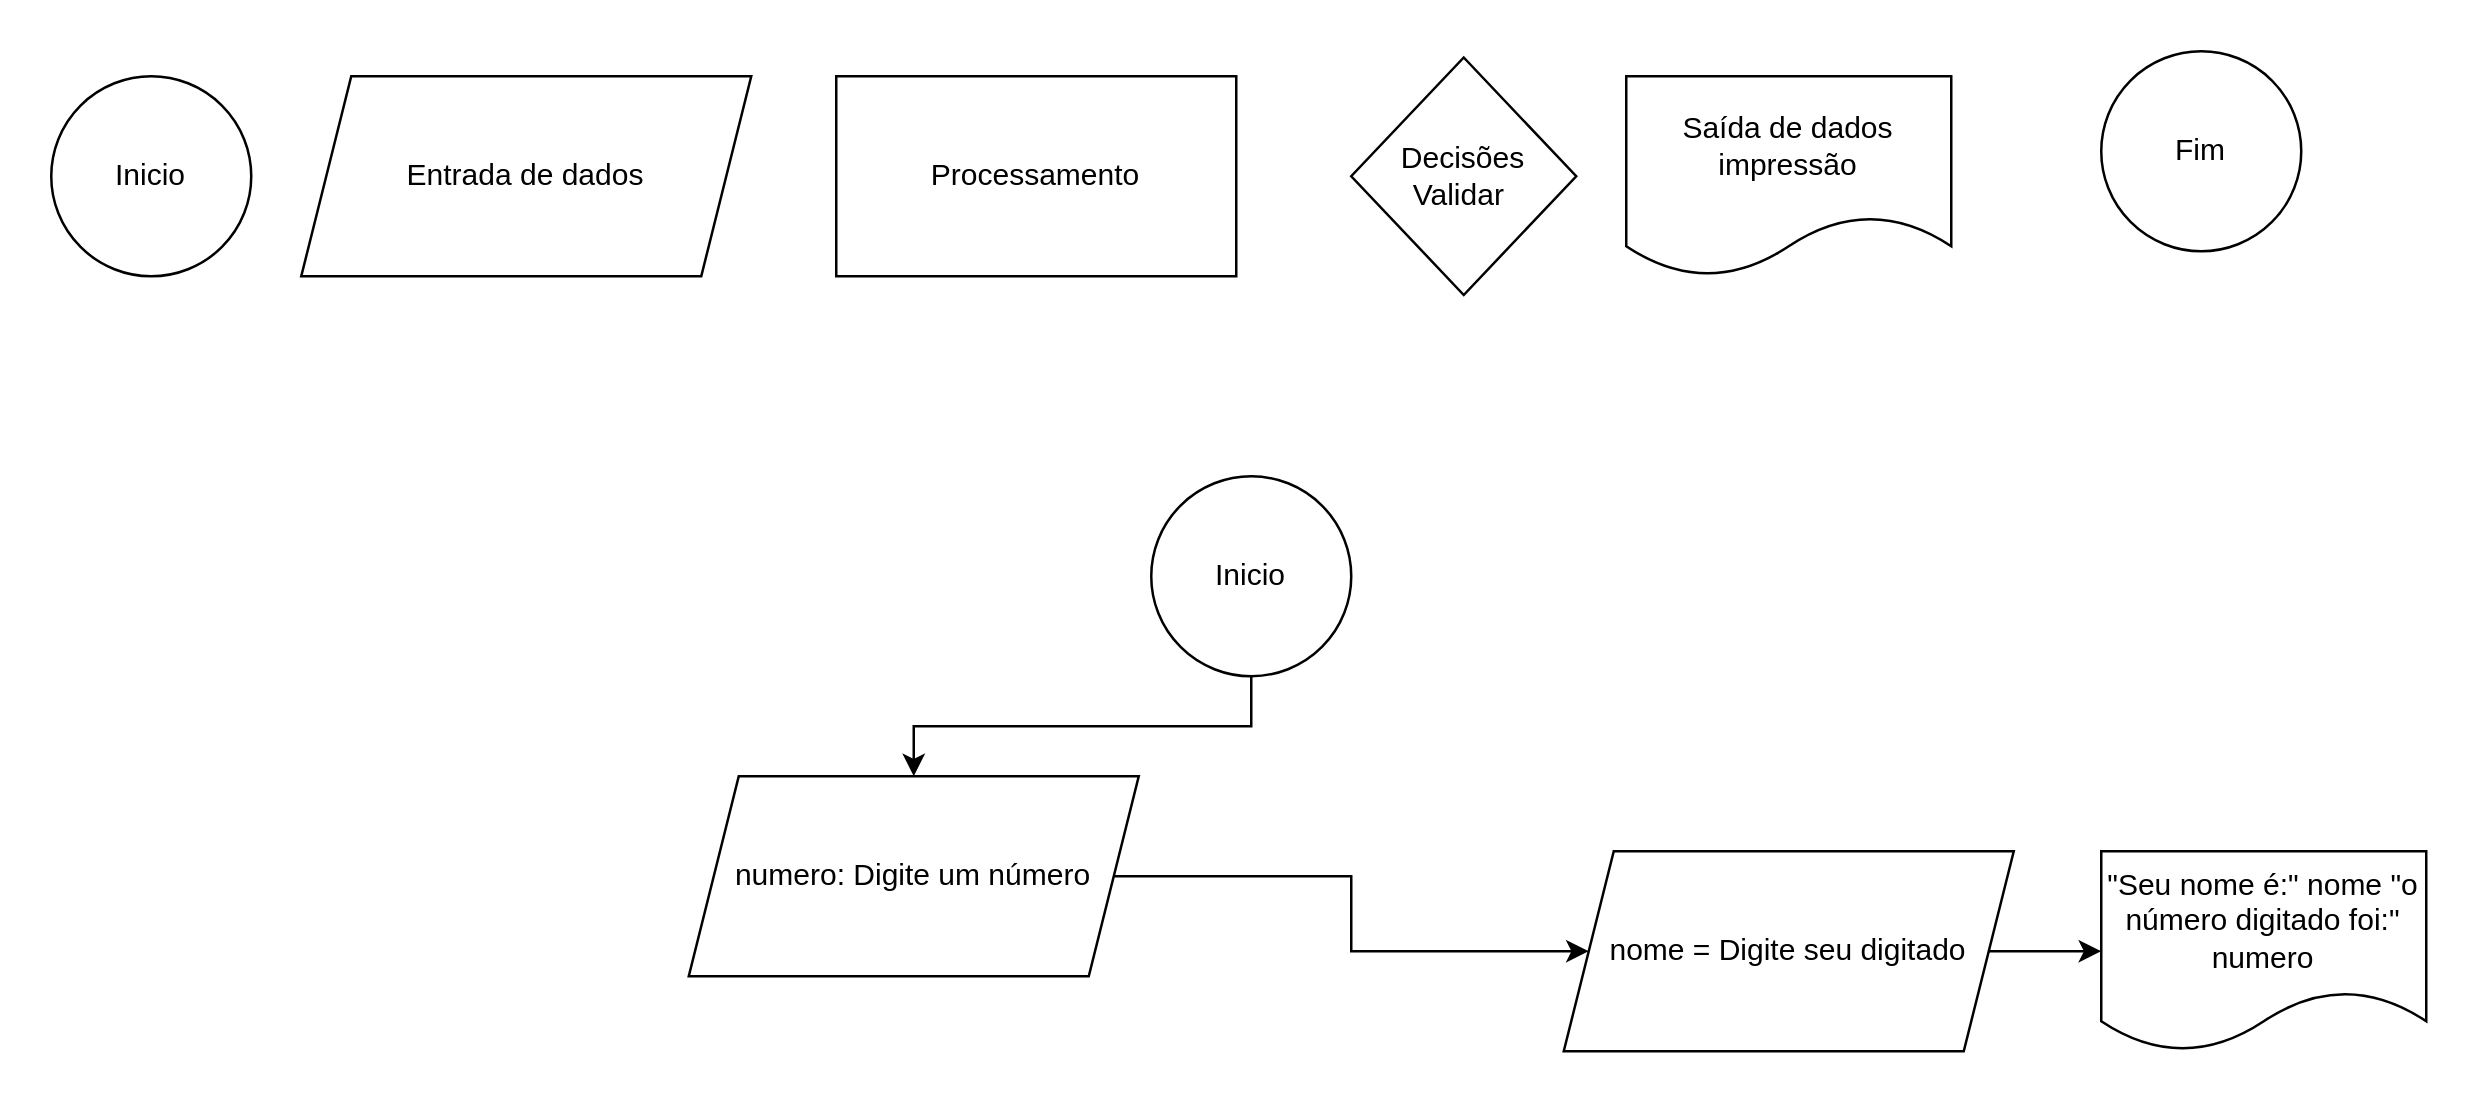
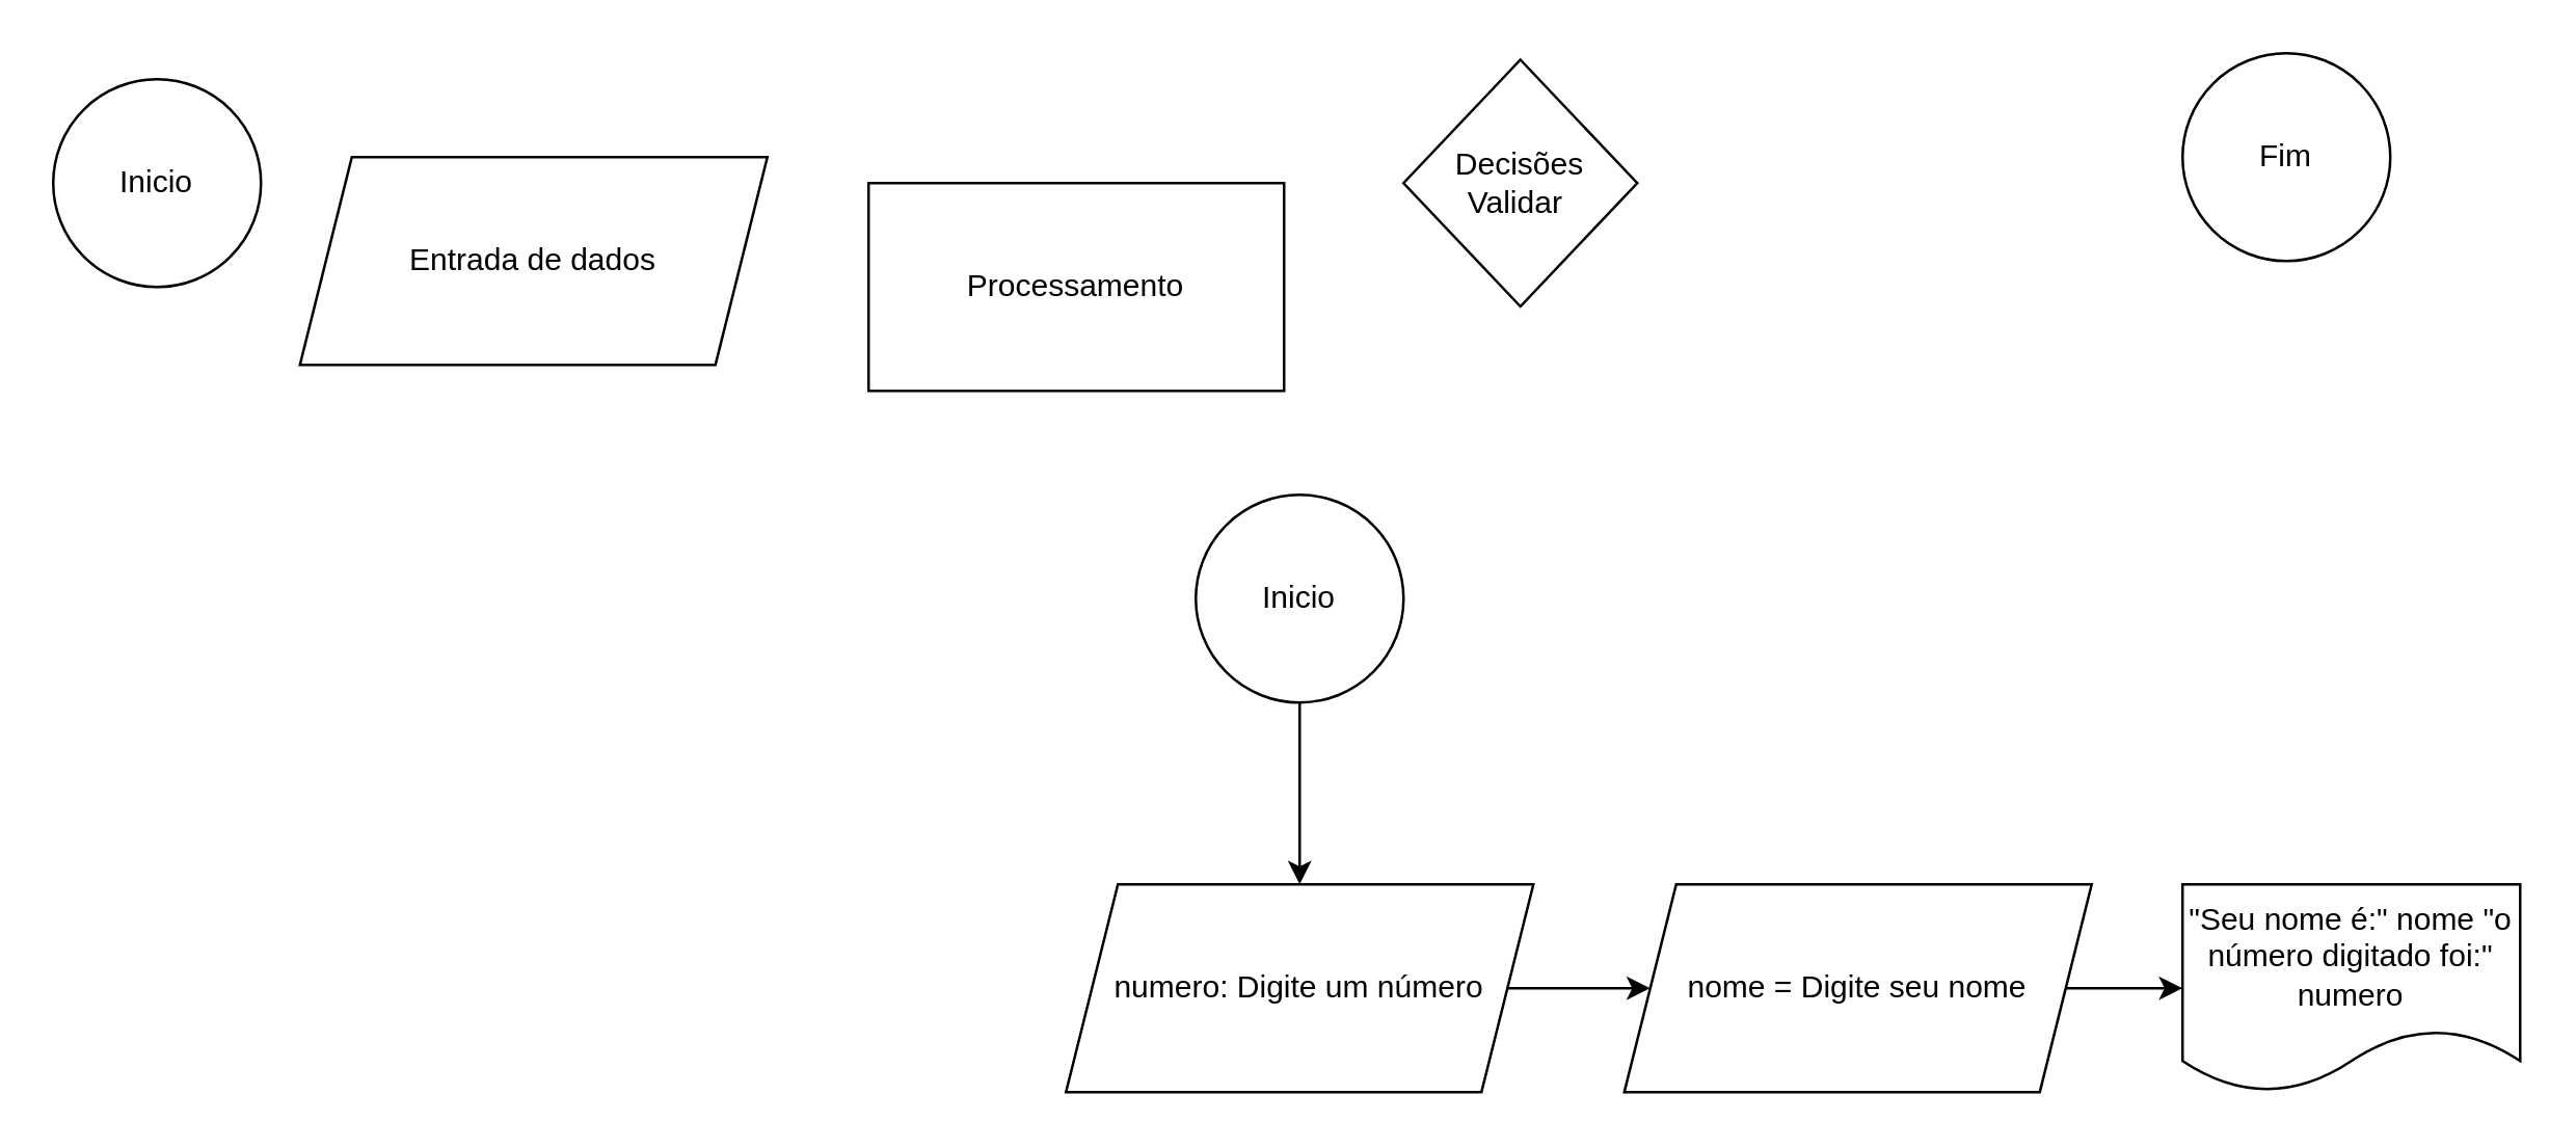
- <mxCell id="4" value="Entrada de dados" style="shape=parallelogram;perimeter=parallelogramPerimeter;whiteSpace=wrap;html=1;fixedSize=1;" parent="1" vertex="1"><mxGeometry x="120" y="30" width="180" height="80" as="geometry" /></mxCell>
+ <mxCell id="4" value="Entrada de dados" style="shape=parallelogram;perimeter=parallelogramPerimeter;whiteSpace=wrap;html=1;fixedSize=1;" parent="1" vertex="1"><mxGeometry x="115" y="60" width="180" height="80" as="geometry" /></mxCell>
- <mxCell id="5" value="Processamento" style="rounded=0;whiteSpace=wrap;html=1;" parent="1" vertex="1"><mxGeometry x="334" y="30" width="160" height="80" as="geometry" /></mxCell>
+ <mxCell id="5" value="Processamento" style="rounded=0;whiteSpace=wrap;html=1;" parent="1" vertex="1"><mxGeometry x="334" y="70" width="160" height="80" as="geometry" /></mxCell>
- <mxCell id="7" value="Saída de dados impressão" style="shape=document;whiteSpace=wrap;html=1;boundedLbl=1;" vertex="1" parent="1"><mxGeometry x="650" y="30" width="130" height="80" as="geometry" /></mxCell>
- <mxCell id="11" value="numero: Digite um número" style="shape=parallelogram;perimeter=parallelogramPerimeter;whiteSpace=wrap;html=1;fixedSize=1;" vertex="1" parent="1"><mxGeometry x="275" y="310" width="180" height="80" as="geometry" /></mxCell>
+ <mxCell id="11" value="numero: Digite um número" style="shape=parallelogram;perimeter=parallelogramPerimeter;whiteSpace=wrap;html=1;fixedSize=1;" vertex="1" parent="1"><mxGeometry x="410" y="340" width="180" height="80" as="geometry" /></mxCell>
- <mxCell id="13" value="nome = Digite seu digitado" style="shape=parallelogram;perimeter=parallelogramPerimeter;whiteSpace=wrap;html=1;fixedSize=1;" vertex="1" parent="1"><mxGeometry x="625" y="340" width="180" height="80" as="geometry" /></mxCell>
+ <mxCell id="13" value="nome = Digite seu nome" style="shape=parallelogram;perimeter=parallelogramPerimeter;whiteSpace=wrap;html=1;fixedSize=1;" vertex="1" parent="1"><mxGeometry x="625" y="340" width="180" height="80" as="geometry" /></mxCell>
